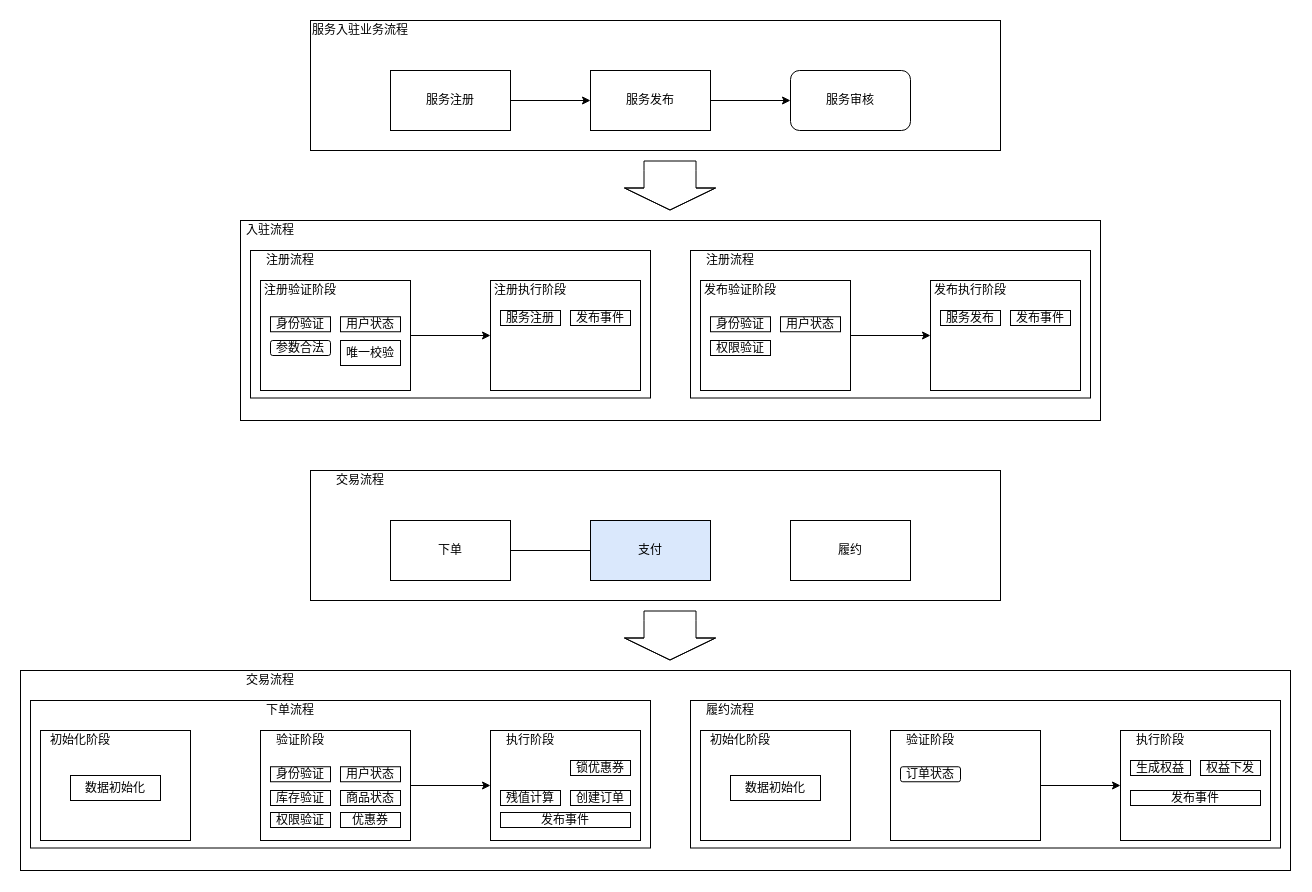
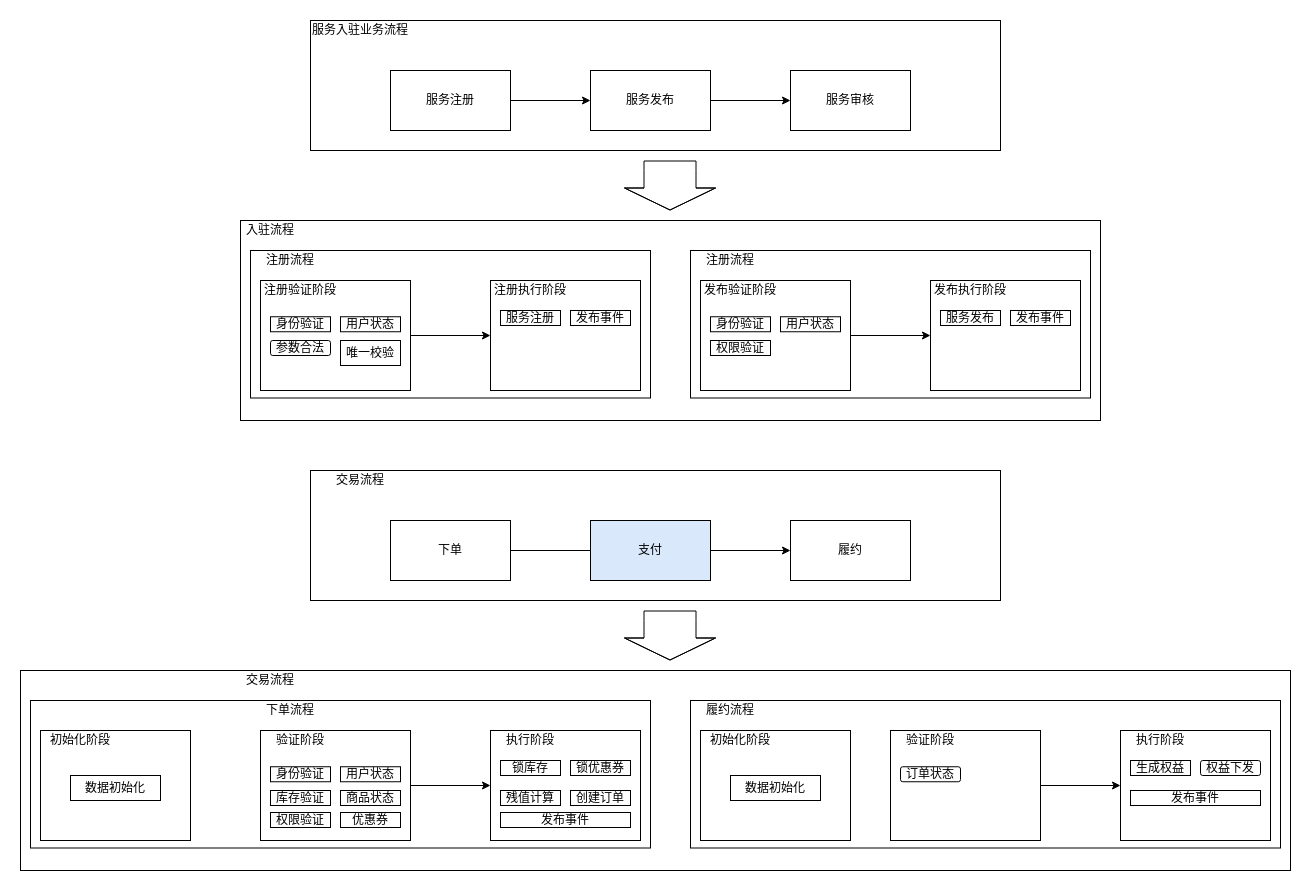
- <mxCell id="35" value="服务审核" style="whiteSpace=wrap;html=1;rounded=1;" vertex="1" parent="2"><mxGeometry x="550" y="50" width="120" height="60" as="geometry" /></mxCell>
+ <mxCell id="35" value="服务审核" style="rounded=0;whiteSpace=wrap;html=1;" vertex="1" parent="2"><mxGeometry x="550" y="50" width="120" height="60" as="geometry" /></mxCell>
+ <mxCell id="69" value="" style="edgeStyle=orthogonalEdgeStyle;rounded=0;orthogonalLoop=1;jettySize=auto;html=1;" edge="1" parent="1" source="40" target="68"><mxGeometry x="230" y="1030" as="geometry" /></mxCell>
+ <mxCell id="56" value="锁库存" style="rounded=0;whiteSpace=wrap;html=1;" vertex="1" parent="1"><mxGeometry x="500" y="760" width="60" height="15" as="geometry" /></mxCell>
- <mxCell id="66" value="权益下发" style="rounded=0;whiteSpace=wrap;html=1;" vertex="1" parent="1"><mxGeometry x="1200" y="760" width="60" height="15" as="geometry" /></mxCell>
+ <mxCell id="66" value="权益下发" style="whiteSpace=wrap;html=1;rounded=1;" vertex="1" parent="1"><mxGeometry x="1200" y="760" width="60" height="15" as="geometry" /></mxCell>
